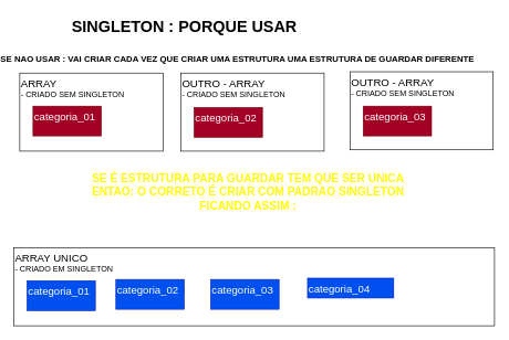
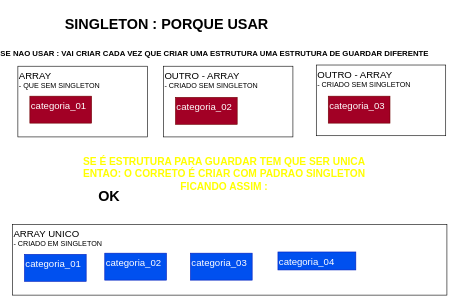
- <mxCell id="4" value="&lt;font style=&quot;font-size: 16px&quot;&gt;ARRAY &lt;/font&gt;&lt;br&gt;- CRIADO SEM SINGLETON" style="text;html=1;strokeColor=default;fillColor=none;align=left;verticalAlign=top;whiteSpace=wrap;rounded=0;fontStyle=0" vertex="1" parent="1"><mxGeometry x="29" y="110" width="216" height="118" as="geometry" /></mxCell>
+ <mxCell id="4" value="&lt;font style=&quot;font-size: 16px&quot;&gt;ARRAY &lt;/font&gt;&lt;br&gt;- QUE SEM SINGLETON" style="text;html=1;strokeColor=default;fillColor=none;align=left;verticalAlign=top;whiteSpace=wrap;rounded=0;fontStyle=0" vertex="1" parent="1"><mxGeometry x="29" y="110" width="216" height="118" as="geometry" /></mxCell>
+ <mxCell id="12" value="OK" style="text;strokeColor=none;fillColor=none;html=1;fontSize=24;fontStyle=1;verticalAlign=middle;align=center;" vertex="1" parent="1"><mxGeometry x="129" y="308" width="104" height="40" as="geometry" /></mxCell>
